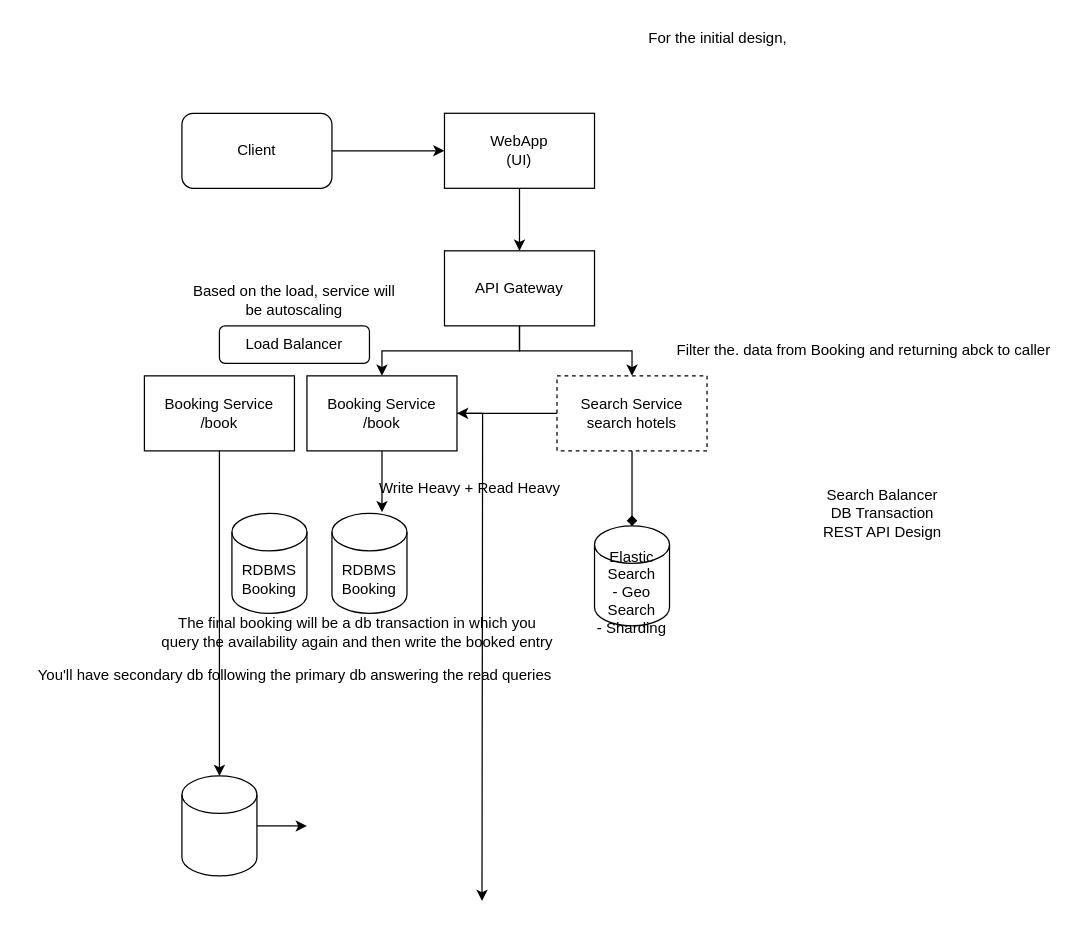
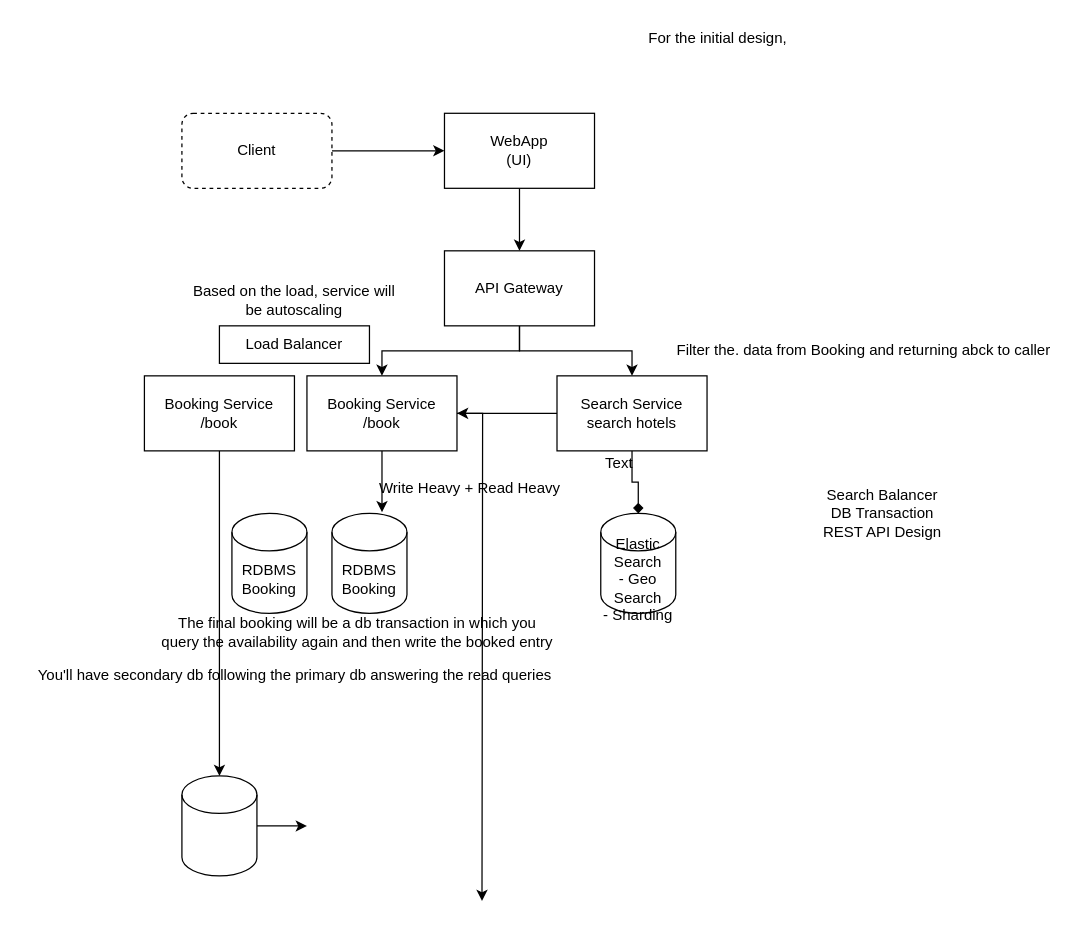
- <mxCell id="3" value="Client" style="rounded=1;whiteSpace=wrap;html=1;" vertex="1" parent="1"><mxGeometry x="145" y="90" width="120" height="60" as="geometry" /></mxCell>
+ <mxCell id="3" value="Client" style="rounded=1;whiteSpace=wrap;html=1;dashed=1;" vertex="1" parent="1"><mxGeometry x="145" y="90" width="120" height="60" as="geometry" /></mxCell>
- <mxCell id="21" value="Load Balancer" style="rounded=1;whiteSpace=wrap;html=1;" vertex="1" parent="1"><mxGeometry x="175" y="260" width="120" height="30" as="geometry" /></mxCell>
+ <mxCell id="21" value="Load Balancer" style="whiteSpace=wrap;html=1;rounded=0;" vertex="1" parent="1"><mxGeometry x="175" y="260" width="120" height="30" as="geometry" /></mxCell>
- <mxCell id="14" value="Search Service&lt;br&gt;search hotels" style="rounded=0;whiteSpace=wrap;html=1;dashed=1;" vertex="1" parent="1"><mxGeometry x="445" y="300" width="120" height="60" as="geometry" /></mxCell>
+ <mxCell id="14" value="Search Service&lt;br&gt;search hotels" style="rounded=0;whiteSpace=wrap;html=1;" vertex="1" parent="1"><mxGeometry x="445" y="300" width="120" height="60" as="geometry" /></mxCell>
+ <mxCell id="28" value="Text" style="text;html=1;strokeColor=none;fillColor=none;align=center;verticalAlign=middle;whiteSpace=wrap;rounded=0;" vertex="1" parent="1"><mxGeometry x="475" y="360" width="40" height="20" as="geometry" /></mxCell>
- <mxCell id="16" value="Elastic Search&lt;br&gt;- Geo Search&lt;br&gt;- Sharding" style="shape=cylinder3;whiteSpace=wrap;html=1;boundedLbl=1;backgroundOutline=1;size=15;" vertex="1" parent="1"><mxGeometry x="475" y="420" width="60" height="80" as="geometry" /></mxCell>
+ <mxCell id="16" value="Elastic Search&lt;br&gt;- Geo Search&lt;br&gt;- Sharding" style="shape=cylinder3;whiteSpace=wrap;html=1;boundedLbl=1;backgroundOutline=1;size=15;" vertex="1" parent="1"><mxGeometry x="480" y="410" width="60" height="80" as="geometry" /></mxCell>
